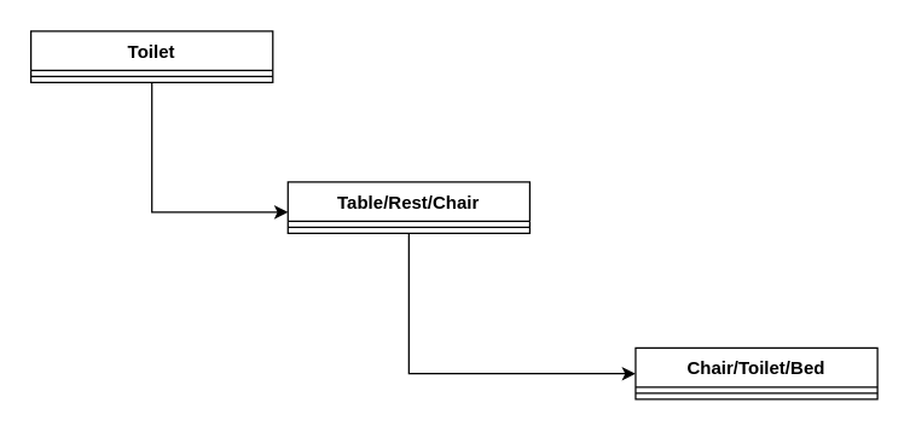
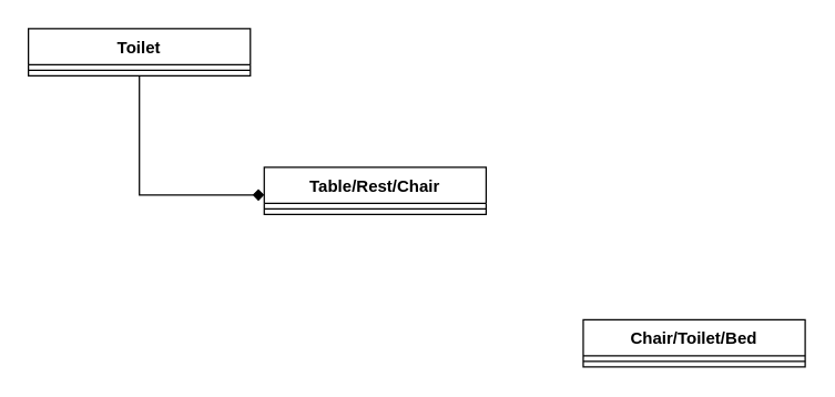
- <mxCell id="2" style="edgeStyle=orthogonalEdgeStyle;rounded=0;orthogonalLoop=1;jettySize=auto;html=1;" edge="1" parent="1" source="3" target="6"><mxGeometry relative="1" as="geometry"><Array as="points"><mxPoint x="100" y="140" /></Array></mxGeometry></mxCell>
+ <mxCell id="2" style="edgeStyle=orthogonalEdgeStyle;rounded=0;orthogonalLoop=1;jettySize=auto;html=1;endArrow=diamond;" edge="1" parent="1" source="3" target="6"><mxGeometry relative="1" as="geometry"><Array as="points"><mxPoint x="100" y="140" /></Array></mxGeometry></mxCell>
- <mxCell id="5" style="edgeStyle=orthogonalEdgeStyle;rounded=0;orthogonalLoop=1;jettySize=auto;html=1;" edge="1" parent="1" source="6" target="8"><mxGeometry relative="1" as="geometry"><Array as="points"><mxPoint x="270" y="247" /></Array></mxGeometry></mxCell>
